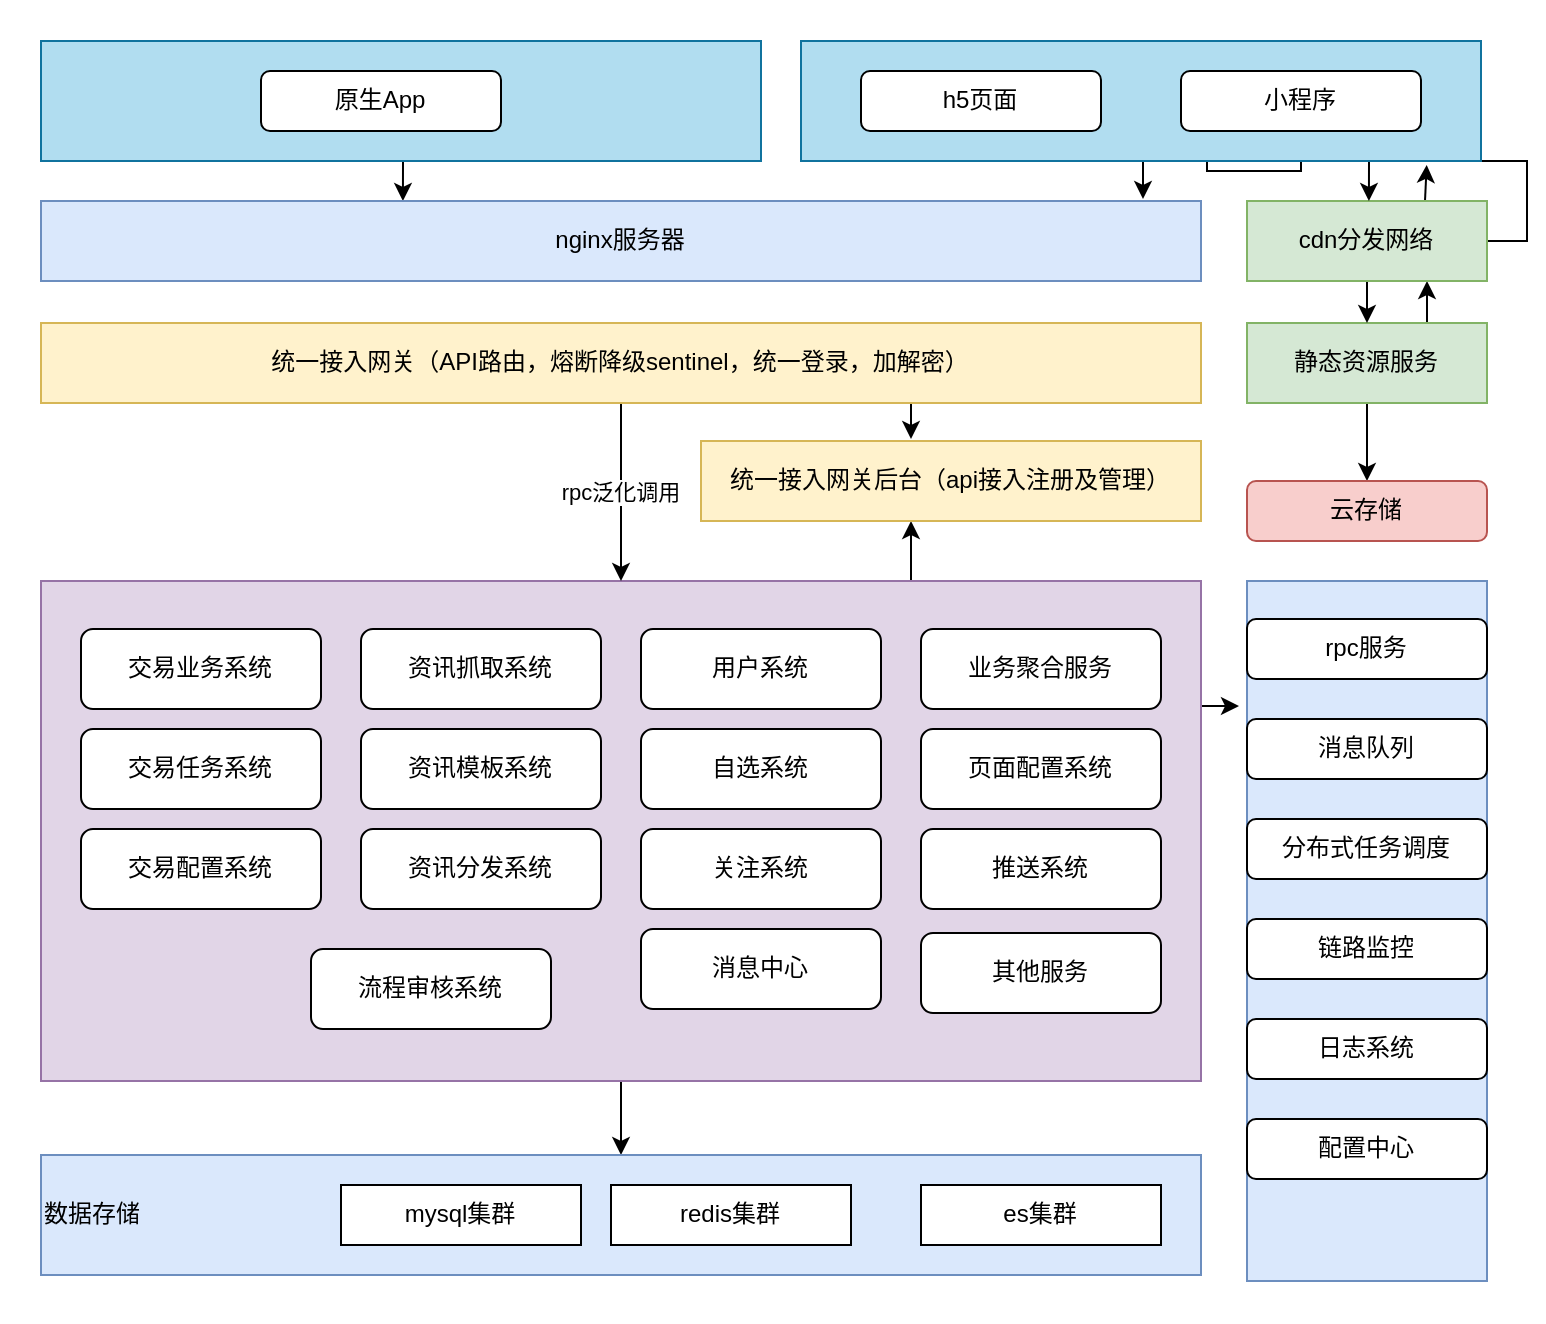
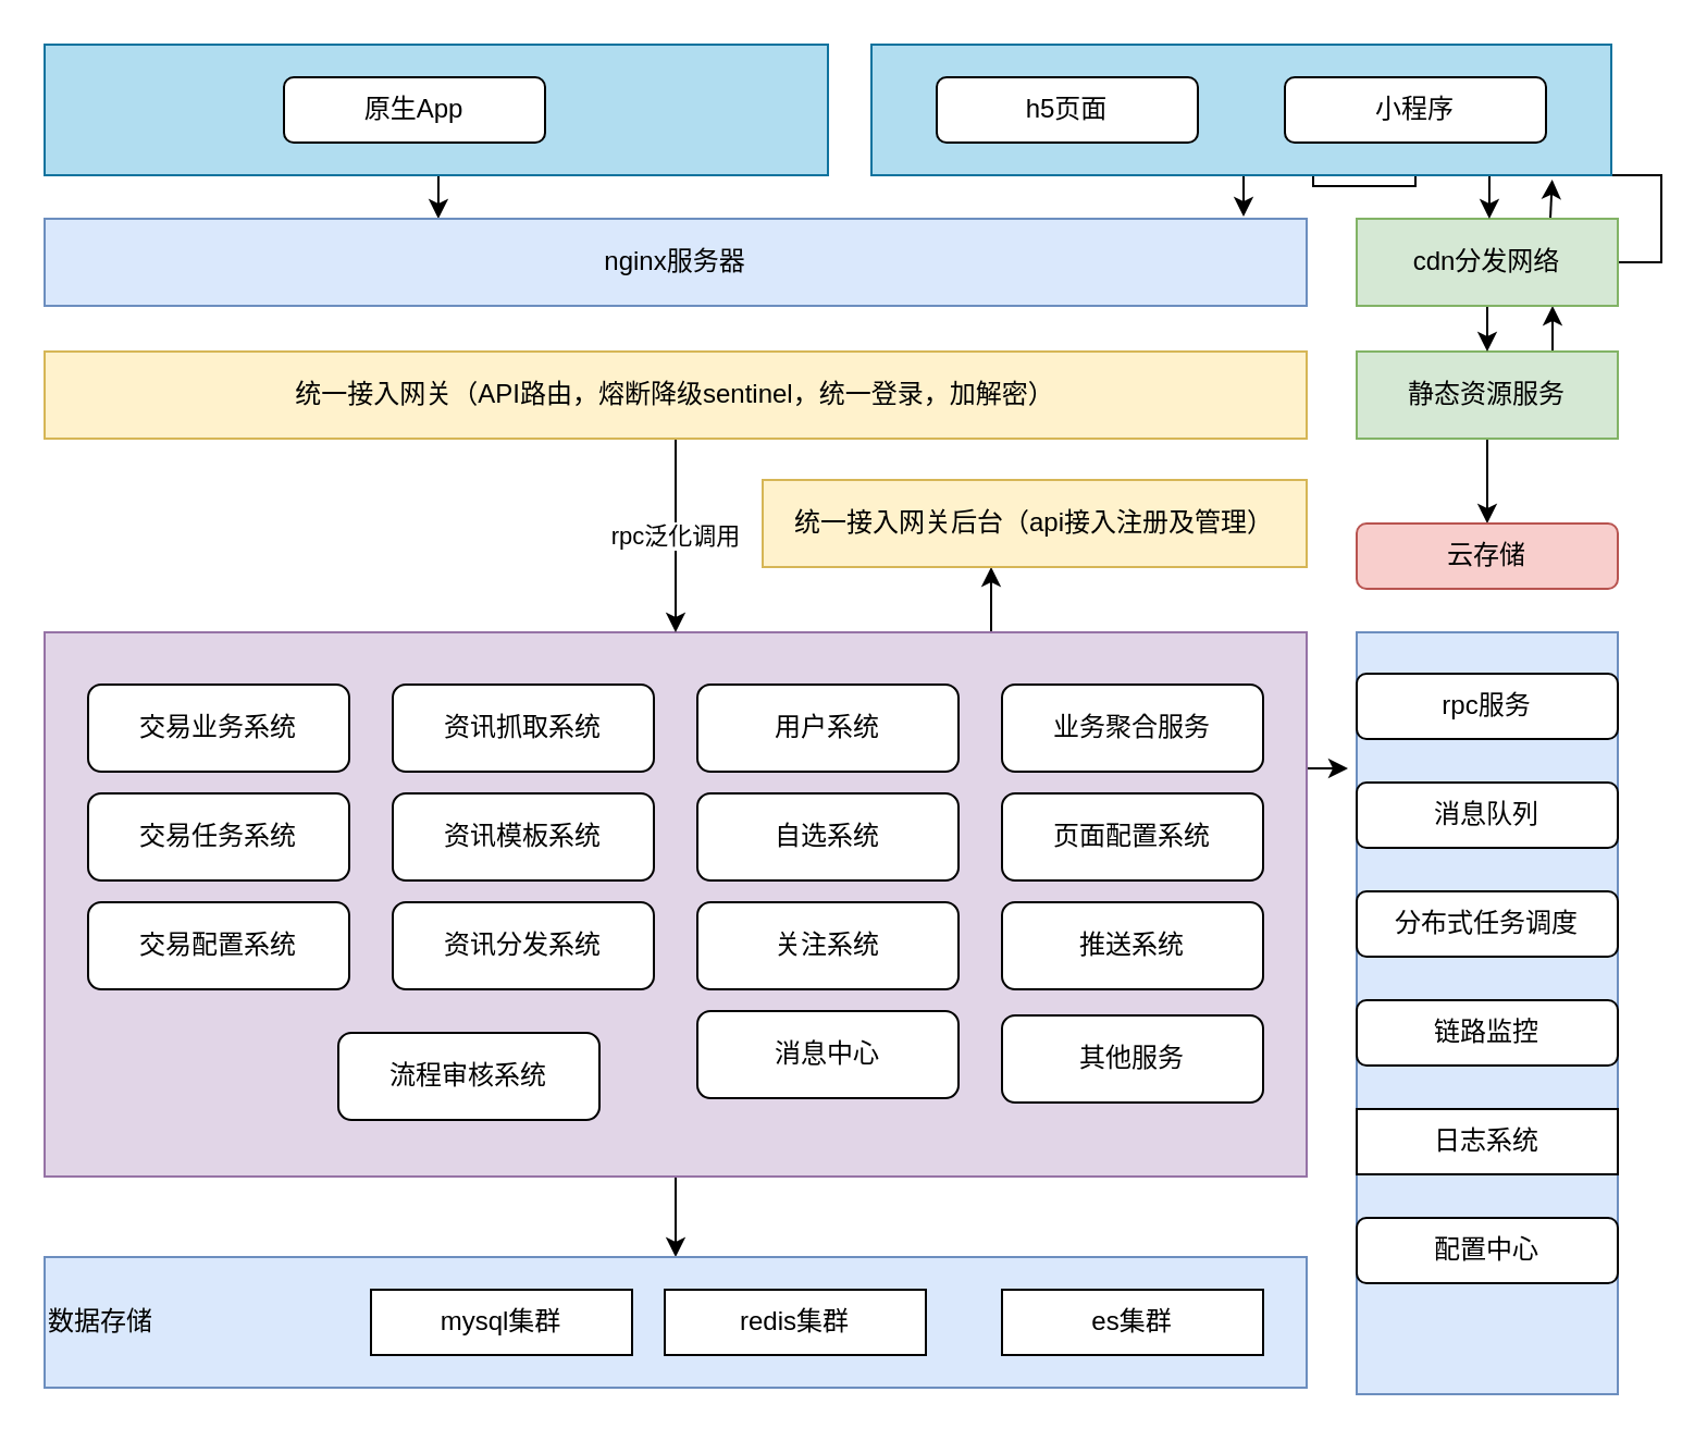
- <mxCell id="22" style="edgeStyle=orthogonalEdgeStyle;rounded=0;orthogonalLoop=1;jettySize=auto;html=1;exitX=0.75;exitY=1;exitDx=0;exitDy=0;entryX=0.42;entryY=-0.025;entryDx=0;entryDy=0;entryPerimeter=0;" parent="1" source="23" target="51" edge="1"><mxGeometry relative="1" as="geometry" /></mxCell>
- <mxCell id="29" value="日志系统" style="rounded=1;whiteSpace=wrap;html=1;" parent="1" vertex="1"><mxGeometry x="623" y="509" width="120" height="30" as="geometry" /></mxCell>
+ <mxCell id="29" value="日志系统" style="whiteSpace=wrap;html=1;rounded=0;" parent="1" vertex="1"><mxGeometry x="623" y="509" width="120" height="30" as="geometry" /></mxCell>
